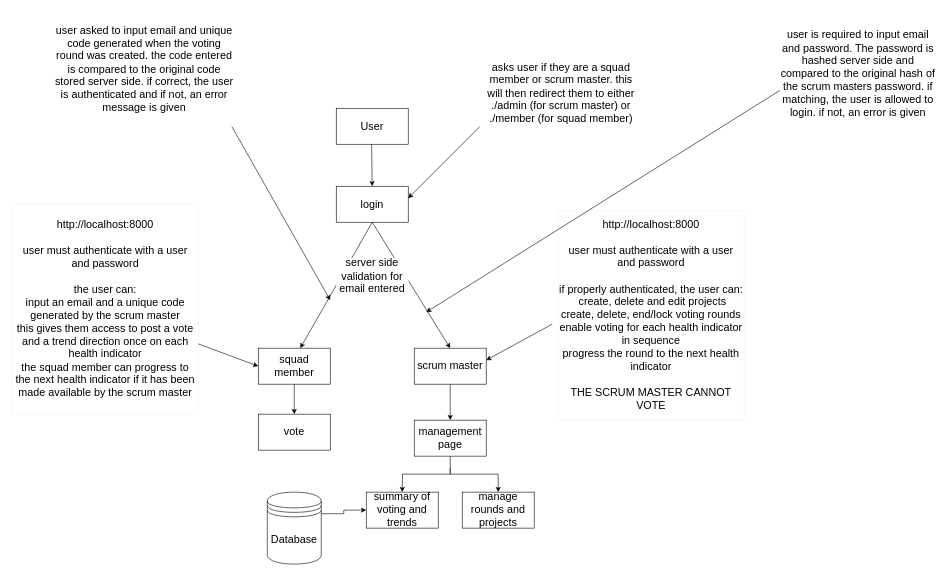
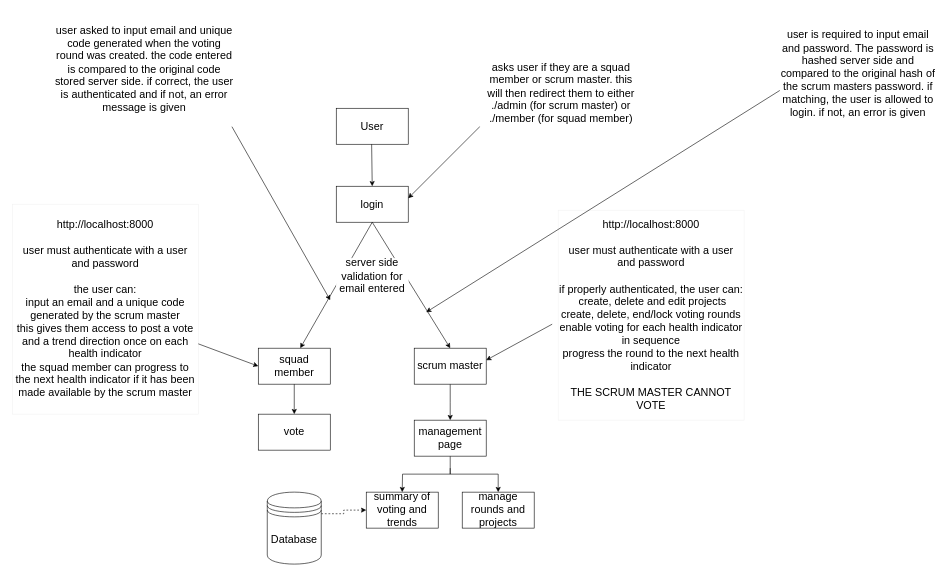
- <mxCell id="22" style="edgeStyle=orthogonalEdgeStyle;rounded=0;orthogonalLoop=1;jettySize=auto;html=1;exitX=1;exitY=0.3;exitDx=0;exitDy=0;entryX=0;entryY=0.5;entryDx=0;entryDy=0;fontSize=18;" edge="1" parent="1" source="23" target="29"><mxGeometry relative="1" as="geometry" /></mxCell>
+ <mxCell id="22" style="edgeStyle=orthogonalEdgeStyle;rounded=0;orthogonalLoop=1;jettySize=auto;html=1;exitX=1;exitY=0.3;exitDx=0;exitDy=0;entryX=0;entryY=0.5;entryDx=0;entryDy=0;fontSize=18;dashed=1;" edge="1" parent="1" source="23" target="29"><mxGeometry relative="1" as="geometry" /></mxCell>
